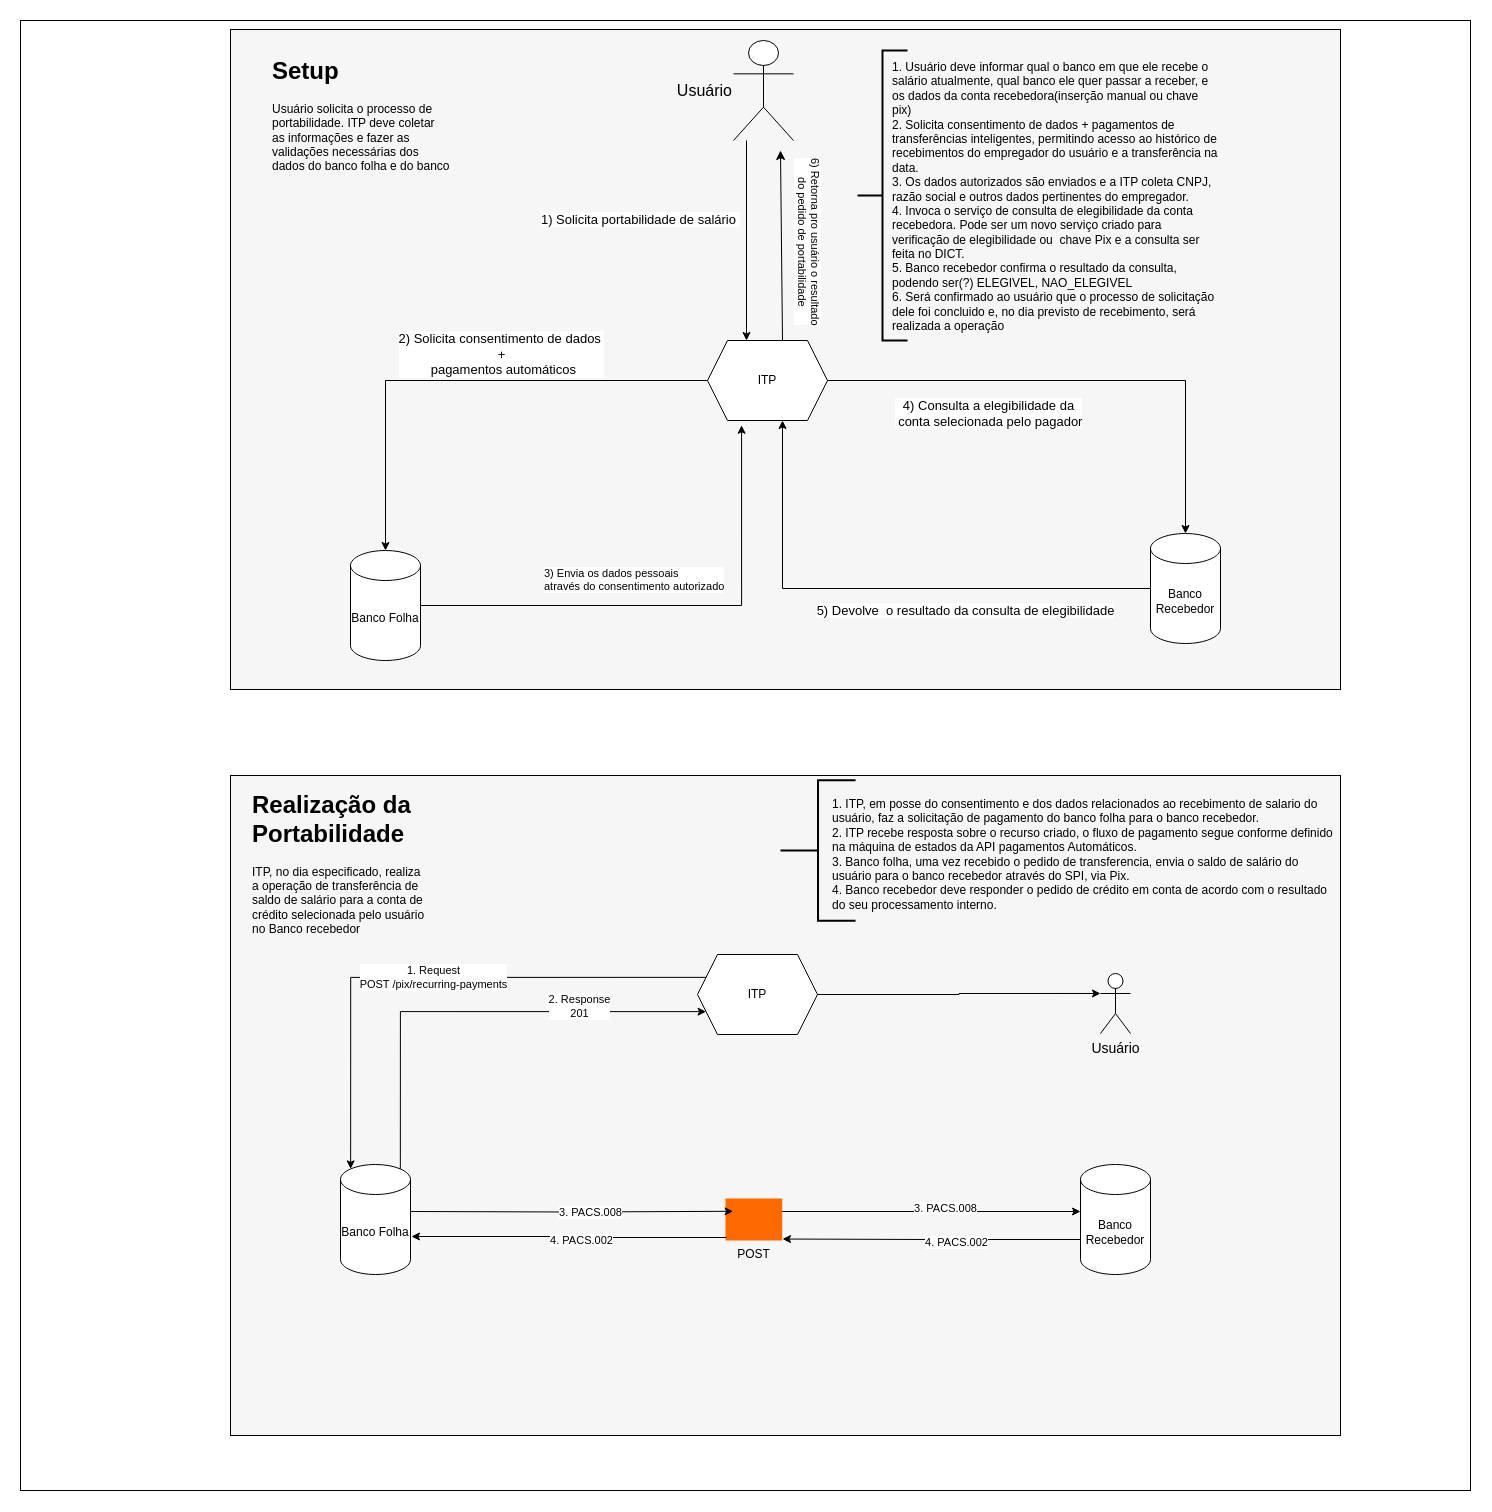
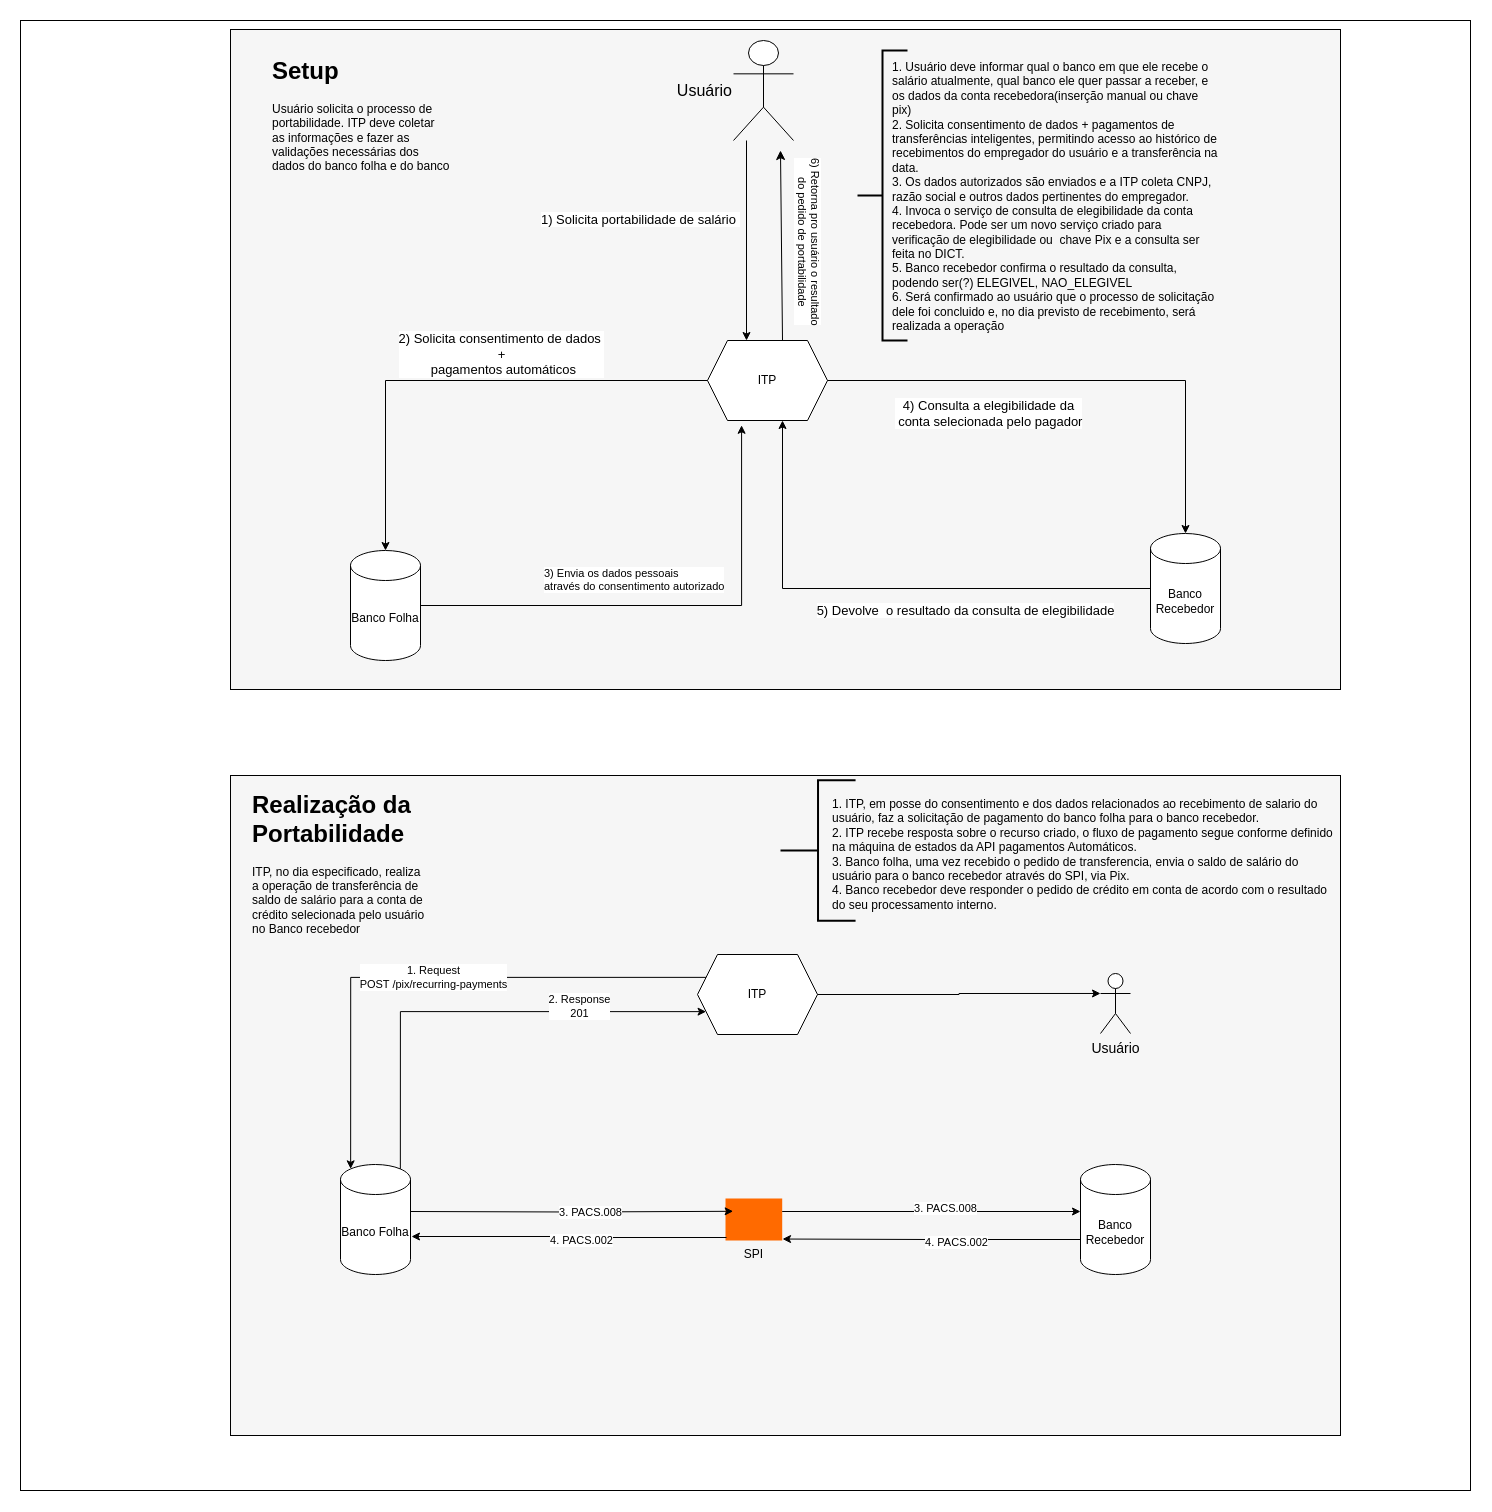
- <mxCell id="31" value="POST" style="points=[];aspect=fixed;html=1;align=center;shadow=0;dashed=0;fillColor=#FF6A00;strokeColor=none;shape=mxgraph.alibaba_cloud.kafka;labelPosition=center;verticalLabelPosition=bottom;verticalAlign=top;" parent="1" vertex="1"><mxGeometry x="725" y="1198" width="56.7" height="42" as="geometry" /></mxCell>
+ <mxCell id="31" value="SPI" style="points=[];aspect=fixed;html=1;align=center;shadow=0;dashed=0;fillColor=#FF6A00;strokeColor=none;shape=mxgraph.alibaba_cloud.kafka;labelPosition=center;verticalLabelPosition=bottom;verticalAlign=top;" parent="1" vertex="1"><mxGeometry x="725" y="1198" width="56.7" height="42" as="geometry" /></mxCell>
